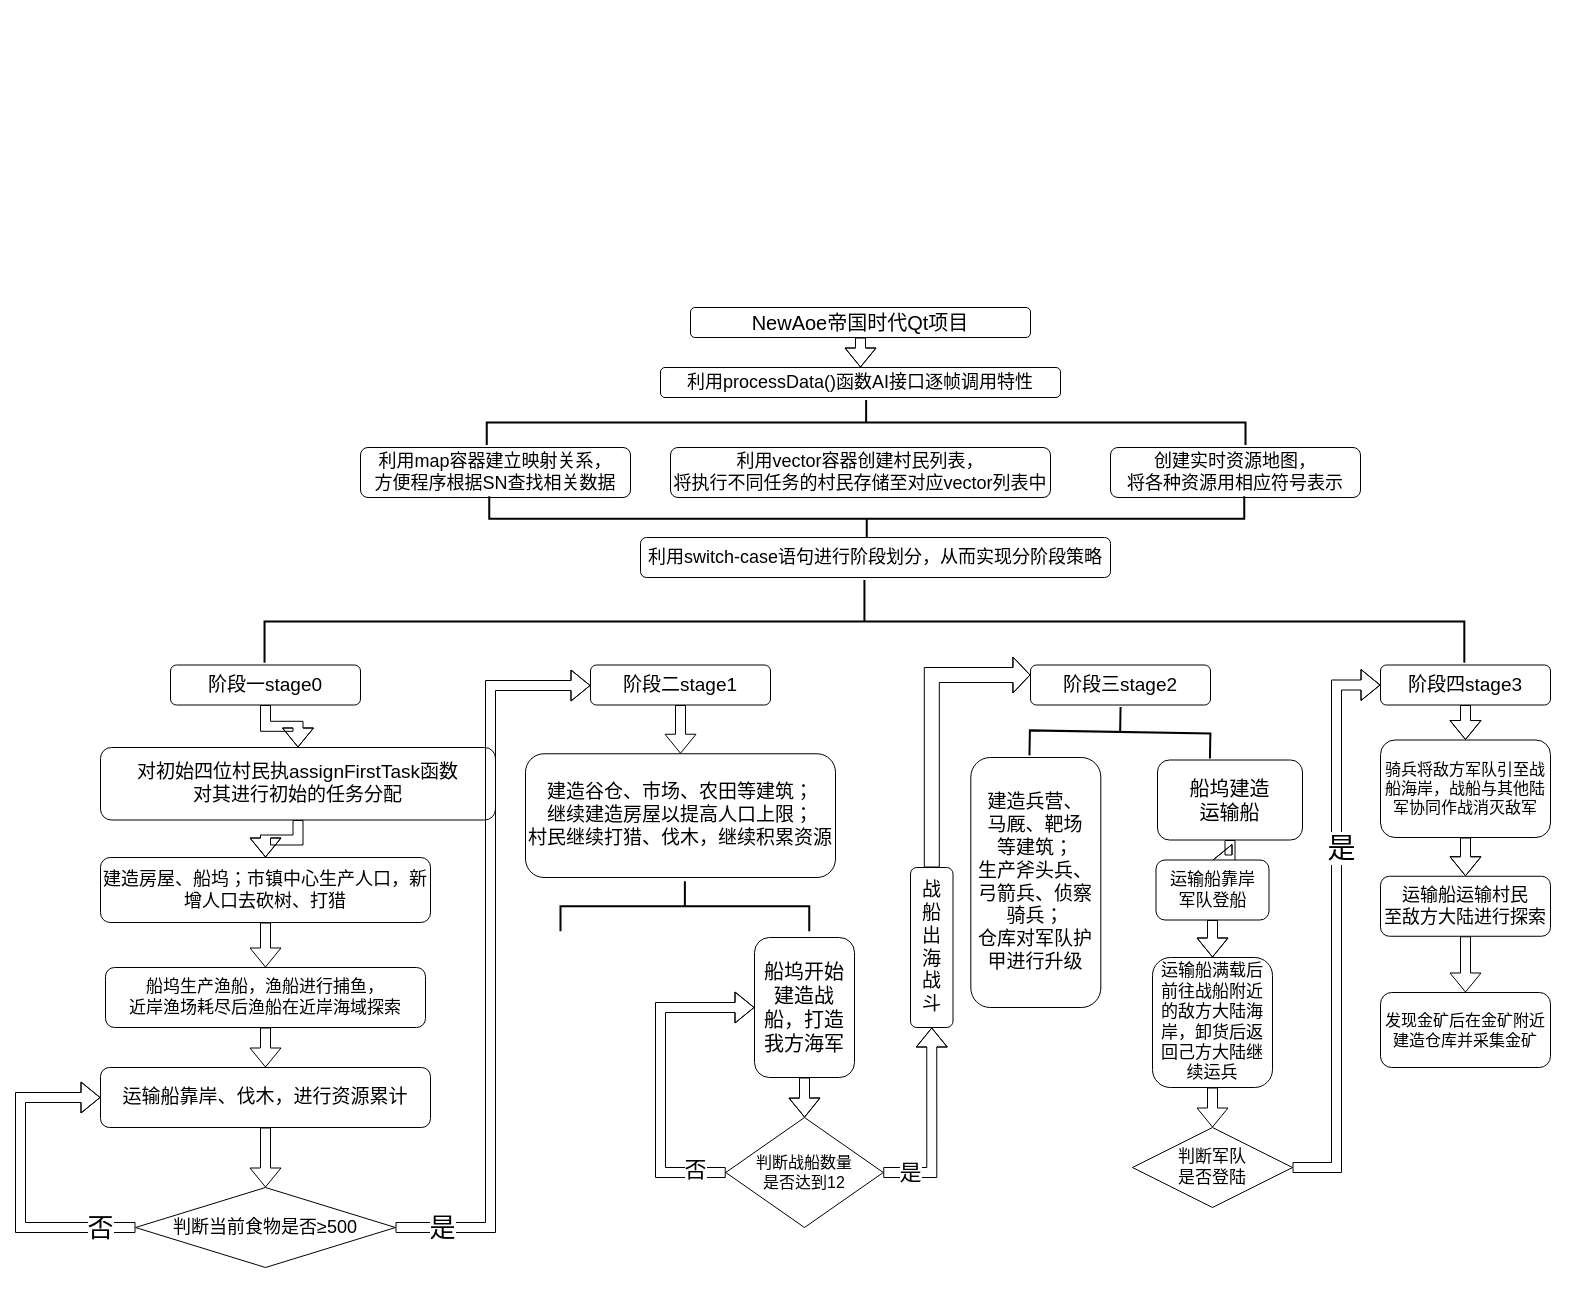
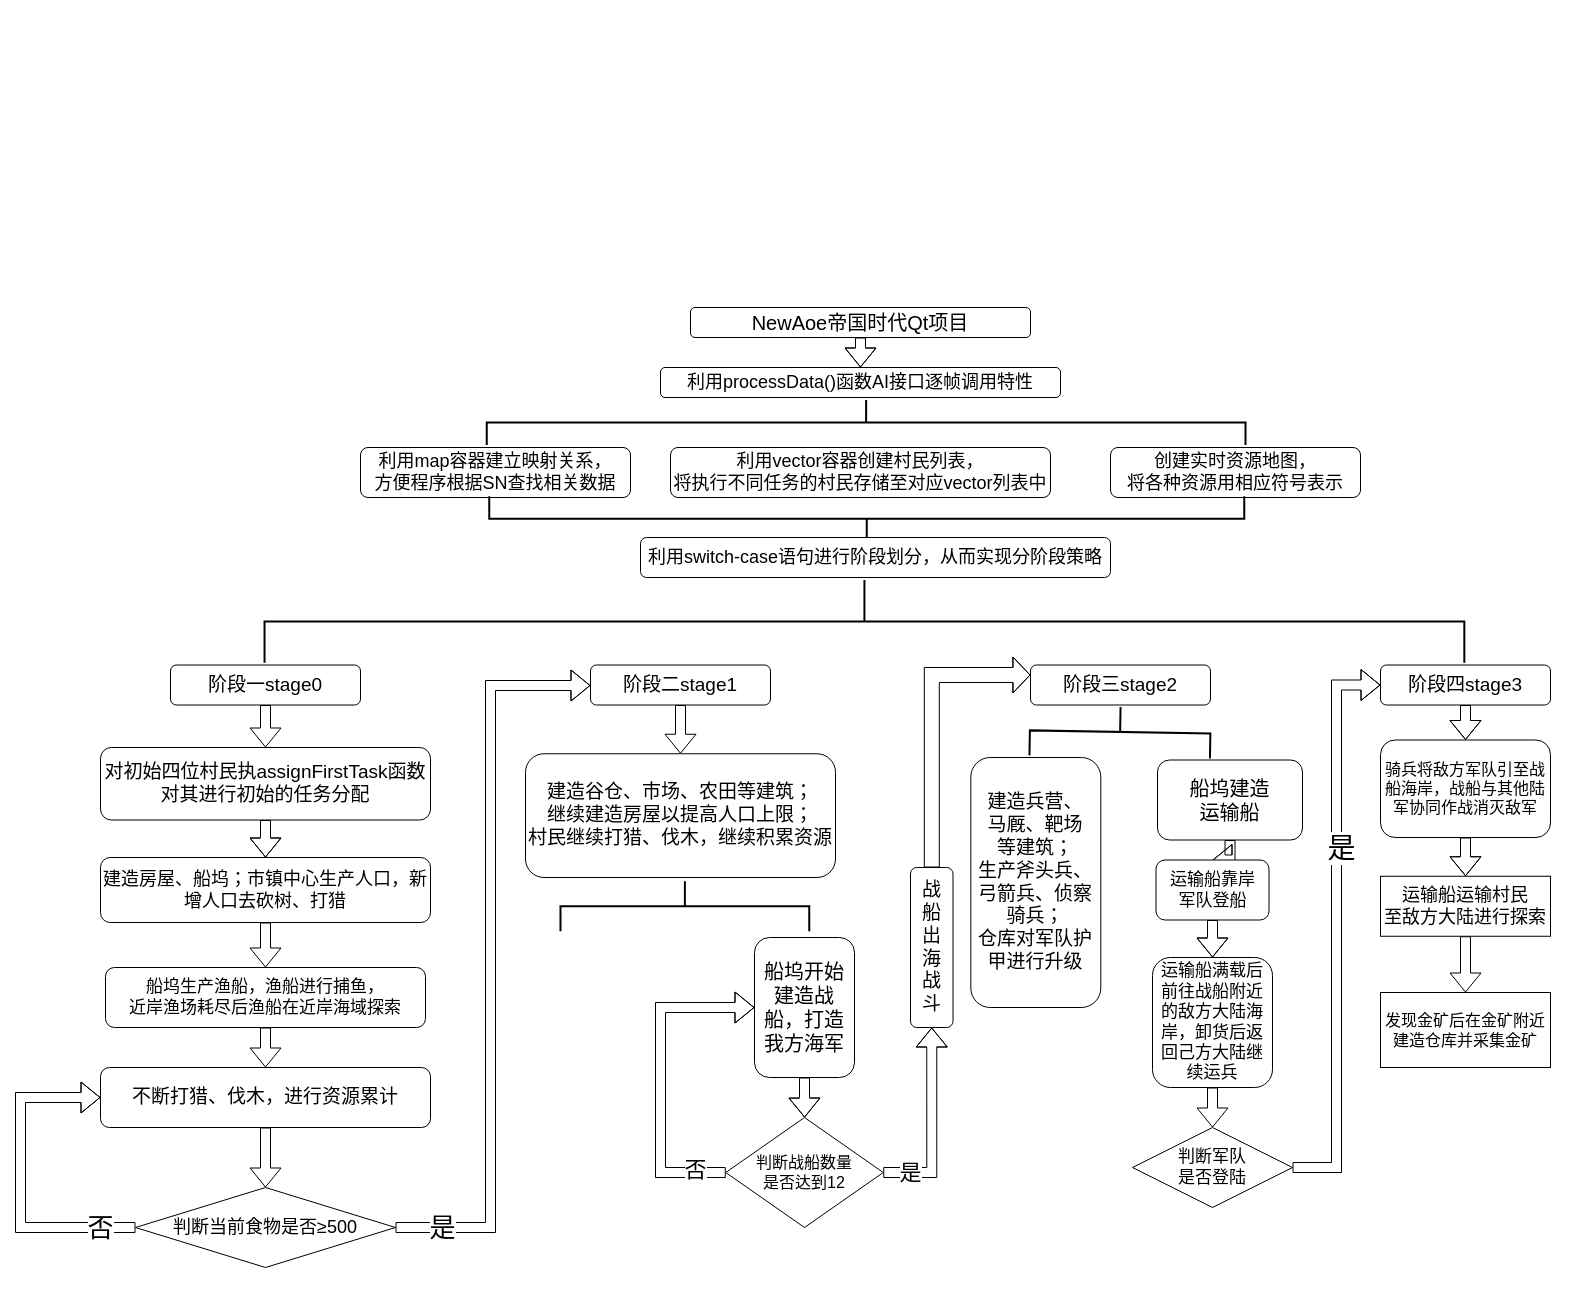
- <mxCell id="21" value="&lt;font style=&quot;font-size: 19px;&quot;&gt;对初始四位村民执assignFirstTask函数&lt;/font&gt;&lt;div&gt;&lt;span style=&quot;font-size: 19px; background-color: transparent; color: light-dark(rgb(0, 0, 0), rgb(255, 255, 255));&quot;&gt;对其进行初始的任务分配&lt;/span&gt;&lt;/div&gt;" style="rounded=1;whiteSpace=wrap;html=1;" parent="1" vertex="1"><mxGeometry x="100" y="747" width="395" height="72.5" as="geometry" /></mxCell>
+ <mxCell id="21" value="&lt;font style=&quot;font-size: 19px;&quot;&gt;对初始四位村民执assignFirstTask函数&lt;/font&gt;&lt;div&gt;&lt;span style=&quot;font-size: 19px; background-color: transparent; color: light-dark(rgb(0, 0, 0), rgb(255, 255, 255));&quot;&gt;对其进行初始的任务分配&lt;/span&gt;&lt;/div&gt;" style="rounded=1;whiteSpace=wrap;html=1;" parent="1" vertex="1"><mxGeometry x="100" y="747" width="330" height="72.5" as="geometry" /></mxCell>
- <mxCell id="58" value="&lt;font style=&quot;font-size: 18px;&quot;&gt;运输船运输村民&lt;/font&gt;&lt;div&gt;&lt;font style=&quot;font-size: 18px;&quot;&gt;至敌方大陆进行探索&lt;/font&gt;&lt;/div&gt;" style="rounded=1;whiteSpace=wrap;html=1;" parent="1" vertex="1"><mxGeometry x="1380" y="875.76" width="170" height="60" as="geometry" /></mxCell>
+ <mxCell id="58" value="&lt;font style=&quot;font-size: 18px;&quot;&gt;运输船运输村民&lt;/font&gt;&lt;div&gt;&lt;font style=&quot;font-size: 18px;&quot;&gt;至敌方大陆进行探索&lt;/font&gt;&lt;/div&gt;" style="whiteSpace=wrap;html=1;rounded=0;" parent="1" vertex="1"><mxGeometry x="1380" y="875.76" width="170" height="60" as="geometry" /></mxCell>
- <mxCell id="59" value="&lt;font style=&quot;font-size: 16px;&quot;&gt;发现金矿后在金矿附近&lt;/font&gt;&lt;div&gt;&lt;font style=&quot;font-size: 16px;&quot;&gt;建造仓库并采集金矿&lt;/font&gt;&lt;/div&gt;" style="rounded=1;whiteSpace=wrap;html=1;" parent="1" vertex="1"><mxGeometry x="1380" y="992" width="170" height="75" as="geometry" /></mxCell>
+ <mxCell id="59" value="&lt;font style=&quot;font-size: 16px;&quot;&gt;发现金矿后在金矿附近&lt;/font&gt;&lt;div&gt;&lt;font style=&quot;font-size: 16px;&quot;&gt;建造仓库并采集金矿&lt;/font&gt;&lt;/div&gt;" style="whiteSpace=wrap;html=1;rounded=0;" parent="1" vertex="1"><mxGeometry x="1380" y="992" width="170" height="75" as="geometry" /></mxCell>
- <mxCell id="27" value="&lt;font style=&quot;font-size: 19px;&quot;&gt;运输船靠岸、伐木，进行资源累计&lt;/font&gt;" style="rounded=1;whiteSpace=wrap;html=1;" parent="1" vertex="1"><mxGeometry x="100" y="1067" width="330" height="60" as="geometry" /></mxCell>
+ <mxCell id="27" value="&lt;font style=&quot;font-size: 19px;&quot;&gt;不断打猎、伐木，进行资源累计&lt;/font&gt;" style="rounded=1;whiteSpace=wrap;html=1;" parent="1" vertex="1"><mxGeometry x="100" y="1067" width="330" height="60" as="geometry" /></mxCell>
